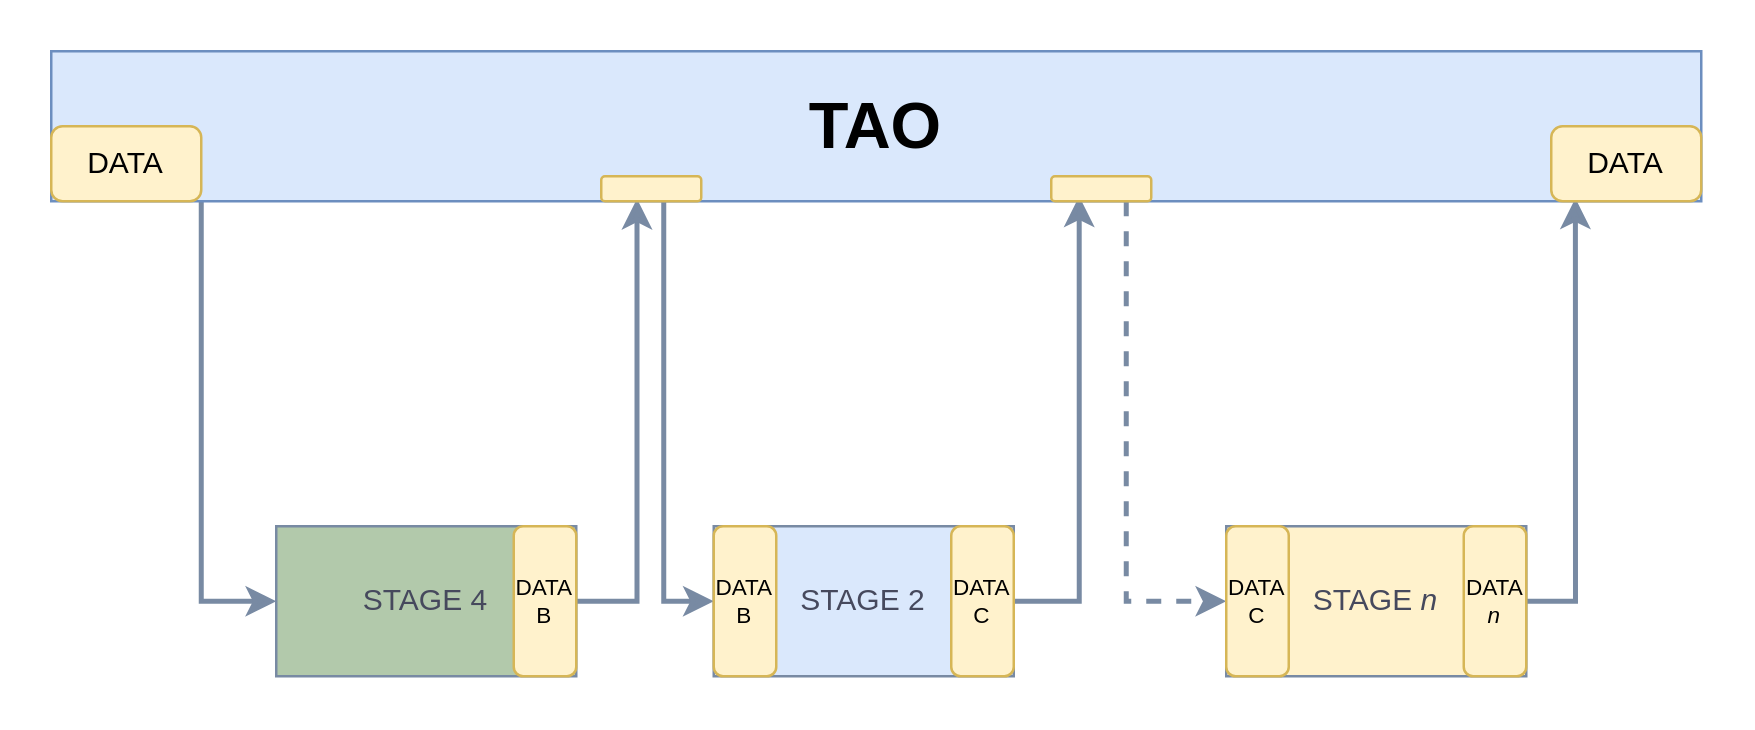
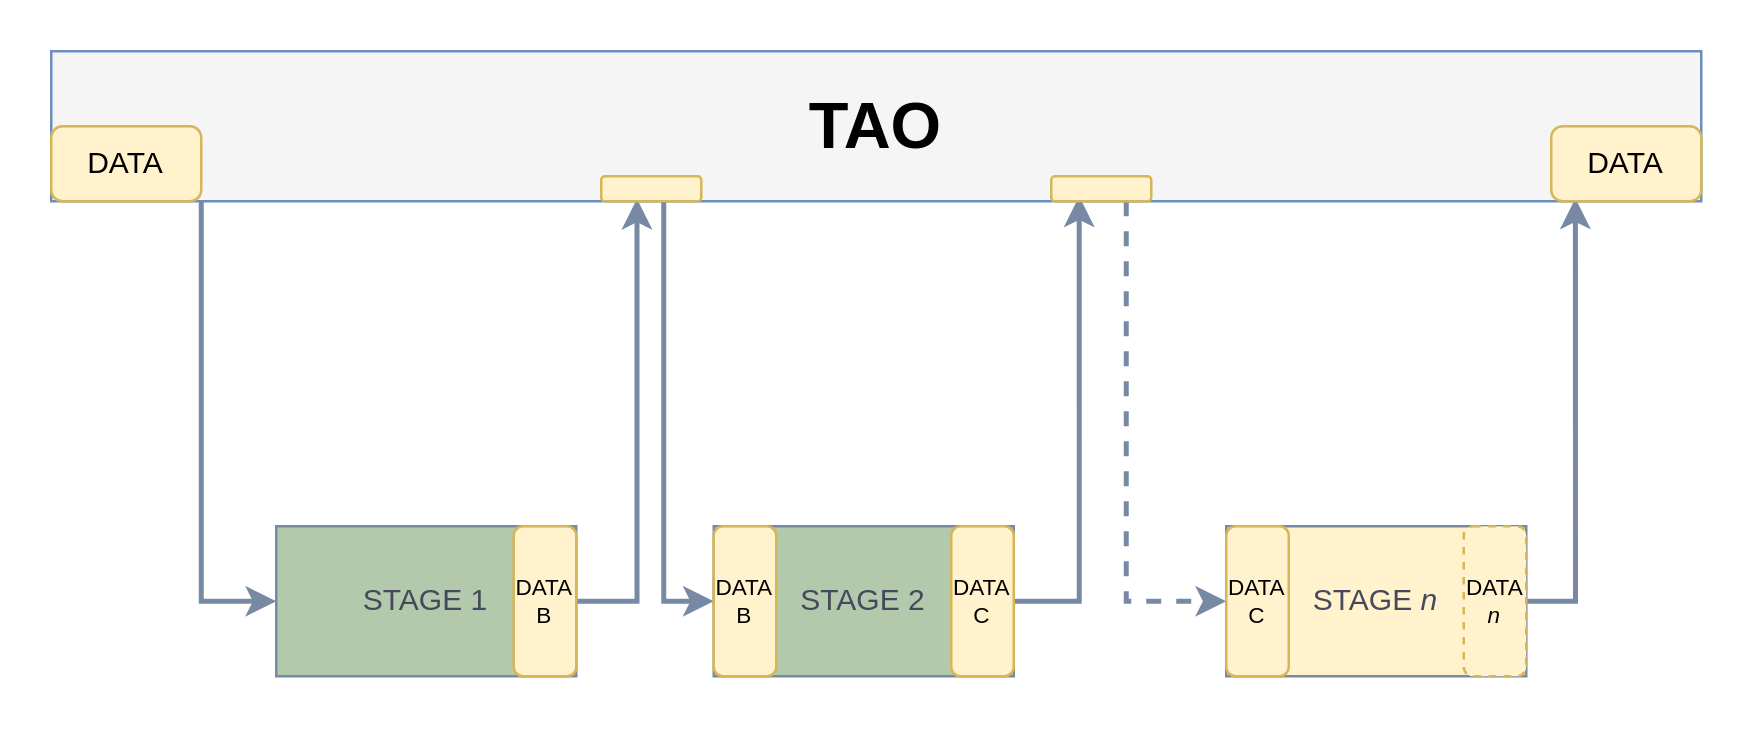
- <mxCell id="11" value="&lt;font size=&quot;1&quot; style=&quot;&quot;&gt;&lt;b style=&quot;font-size: 26px;&quot;&gt;TAO&lt;/b&gt;&lt;/font&gt;" style="rounded=0;whiteSpace=wrap;html=1;strokeColor=#6c8ebf;fillColor=#dae8fc;" parent="1" vertex="1"><mxGeometry x="20" y="20" width="660" height="60" as="geometry" /></mxCell>
+ <mxCell id="11" value="&lt;font size=&quot;1&quot; style=&quot;&quot;&gt;&lt;b style=&quot;font-size: 26px;&quot;&gt;TAO&lt;/b&gt;&lt;/font&gt;" style="rounded=0;whiteSpace=wrap;html=1;strokeColor=#6c8ebf;fillColor=#f5f5f5;" parent="1" vertex="1"><mxGeometry x="20" y="20" width="660" height="60" as="geometry" /></mxCell>
- <mxCell id="3" value="STAGE 4" style="rounded=1;whiteSpace=wrap;html=1;labelBackgroundColor=none;fillColor=#B2C9AB;strokeColor=#788AA3;fontColor=#46495D;arcSize=0;" parent="1" vertex="1"><mxGeometry x="110" y="210" width="120" height="60" as="geometry" /></mxCell>
+ <mxCell id="3" value="STAGE 1" style="rounded=1;whiteSpace=wrap;html=1;labelBackgroundColor=none;fillColor=#B2C9AB;strokeColor=#788AA3;fontColor=#46495D;arcSize=0;" parent="1" vertex="1"><mxGeometry x="110" y="210" width="120" height="60" as="geometry" /></mxCell>
- <mxCell id="5" value="STAGE 2" style="rounded=1;whiteSpace=wrap;html=1;labelBackgroundColor=none;fillColor=#dae8fc;strokeColor=#788AA3;fontColor=#46495D;arcSize=0;" parent="1" vertex="1"><mxGeometry x="285" y="210" width="120" height="60" as="geometry" /></mxCell>
+ <mxCell id="5" value="STAGE 2" style="rounded=1;whiteSpace=wrap;html=1;labelBackgroundColor=none;fillColor=#B2C9AB;strokeColor=#788AA3;fontColor=#46495D;arcSize=0;" parent="1" vertex="1"><mxGeometry x="285" y="210" width="120" height="60" as="geometry" /></mxCell>
- <mxCell id="17" value="&lt;div style=&quot;font-size: 9px;&quot;&gt;DATA &lt;i&gt;n&lt;/i&gt;&lt;/div&gt;" style="rounded=1;whiteSpace=wrap;html=1;strokeColor=#d6b656;fillColor=#fff2cc;align=center;fontSize=9;" parent="1" vertex="1"><mxGeometry x="585" y="210" width="25" height="60" as="geometry" /></mxCell>
+ <mxCell id="17" value="&lt;div style=&quot;font-size: 9px;&quot;&gt;DATA &lt;i&gt;n&lt;/i&gt;&lt;/div&gt;" style="rounded=1;whiteSpace=wrap;html=1;strokeColor=#d6b656;fillColor=#fff2cc;align=center;fontSize=9;dashed=1;" parent="1" vertex="1"><mxGeometry x="585" y="210" width="25" height="60" as="geometry" /></mxCell>
